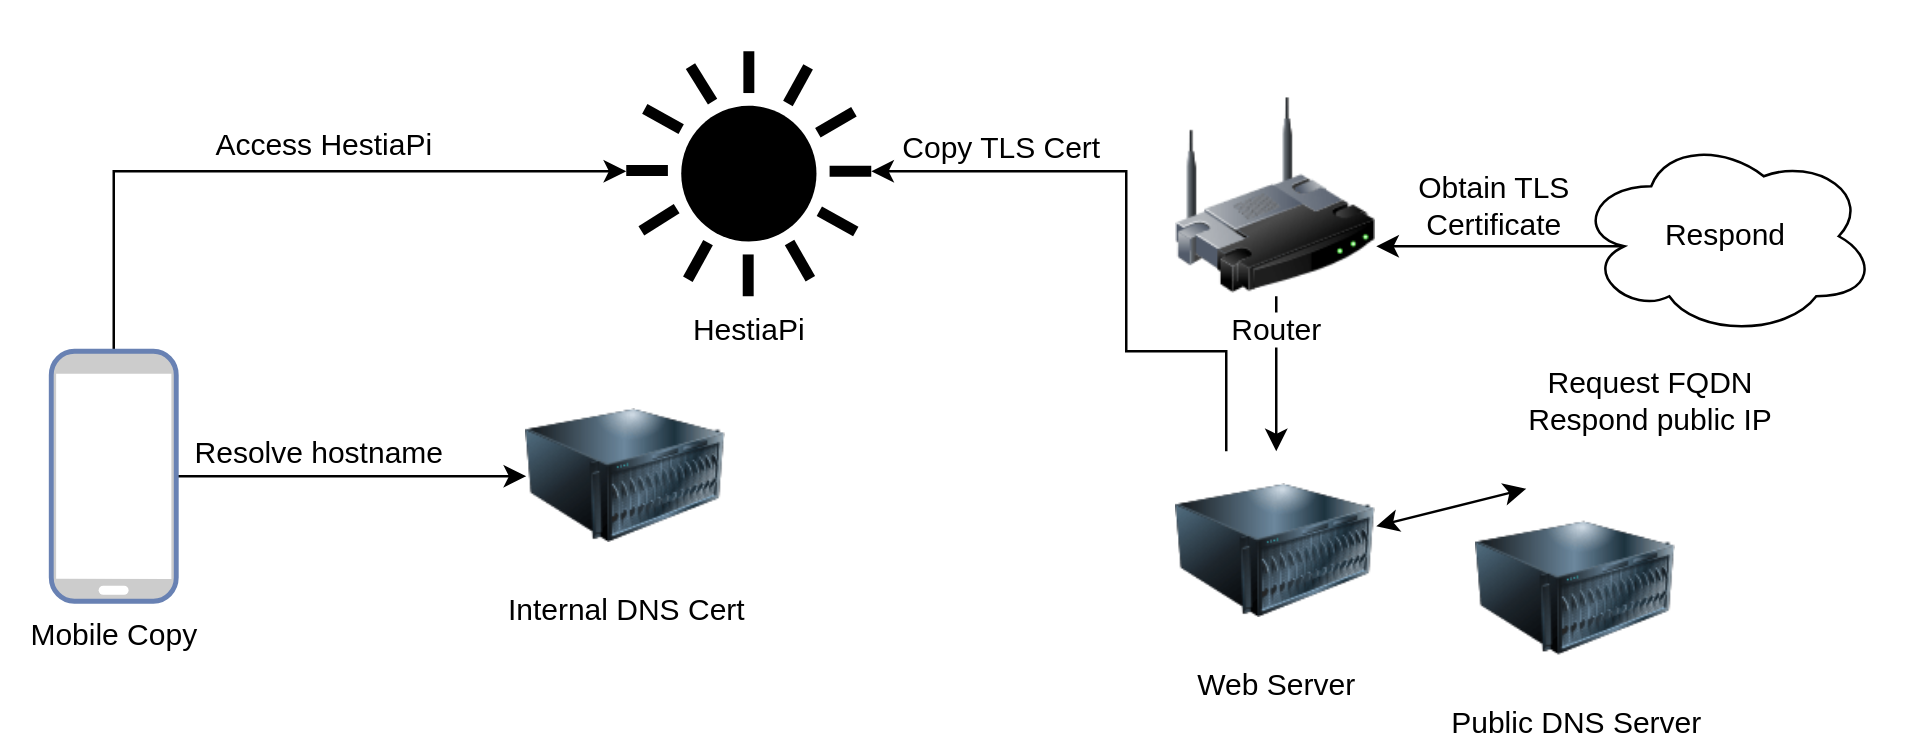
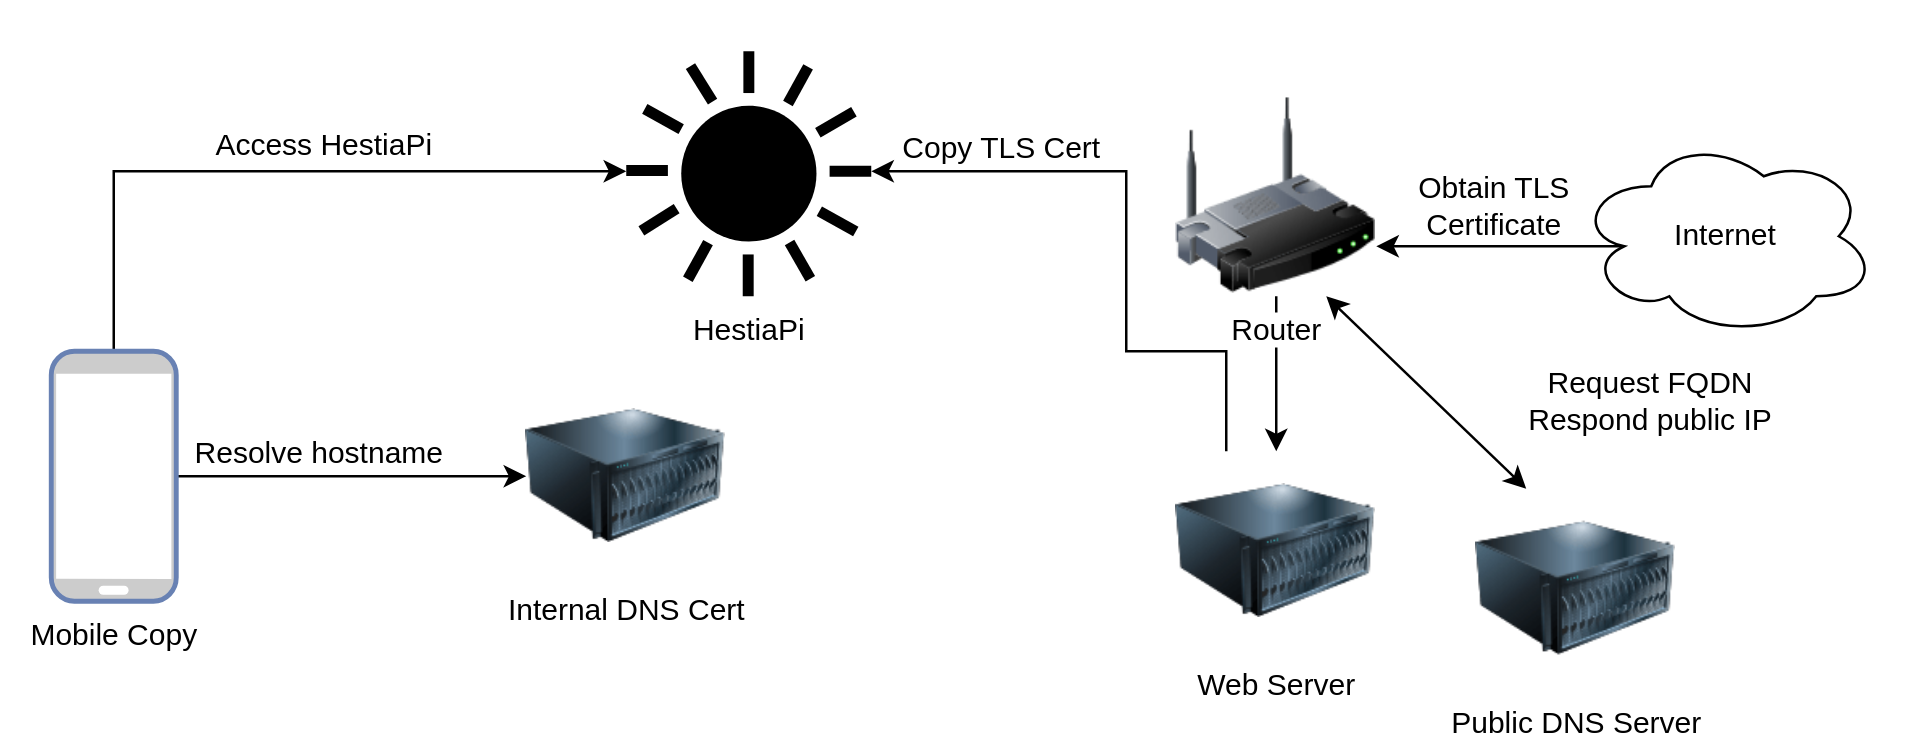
- <mxCell id="4" value="Respond" style="ellipse;shape=cloud;whiteSpace=wrap;html=1;" vertex="1" parent="1"><mxGeometry x="630" y="54" width="120" height="80" as="geometry" /></mxCell>
+ <mxCell id="4" value="Internet" style="ellipse;shape=cloud;whiteSpace=wrap;html=1;" vertex="1" parent="1"><mxGeometry x="630" y="54" width="120" height="80" as="geometry" /></mxCell>
- <mxCell id="18" value="" style="endArrow=classic;startArrow=classic;html=1;exitX=0.25;exitY=0;exitDx=0;exitDy=0;" edge="1" parent="1" source="17" target="16"><mxGeometry width="50" height="50" relative="1" as="geometry"><mxPoint x="0" y="350" as="sourcePoint" /><mxPoint x="50" y="300" as="targetPoint" /></mxGeometry></mxCell>
+ <mxCell id="18" value="" style="endArrow=classic;startArrow=classic;html=1;entryX=0.75;entryY=1;entryDx=0;entryDy=0;exitX=0.25;exitY=0;exitDx=0;exitDy=0;" edge="1" parent="1" source="17" target="11"><mxGeometry width="50" height="50" relative="1" as="geometry"><mxPoint x="0" y="350" as="sourcePoint" /><mxPoint x="50" y="300" as="targetPoint" /></mxGeometry></mxCell>
